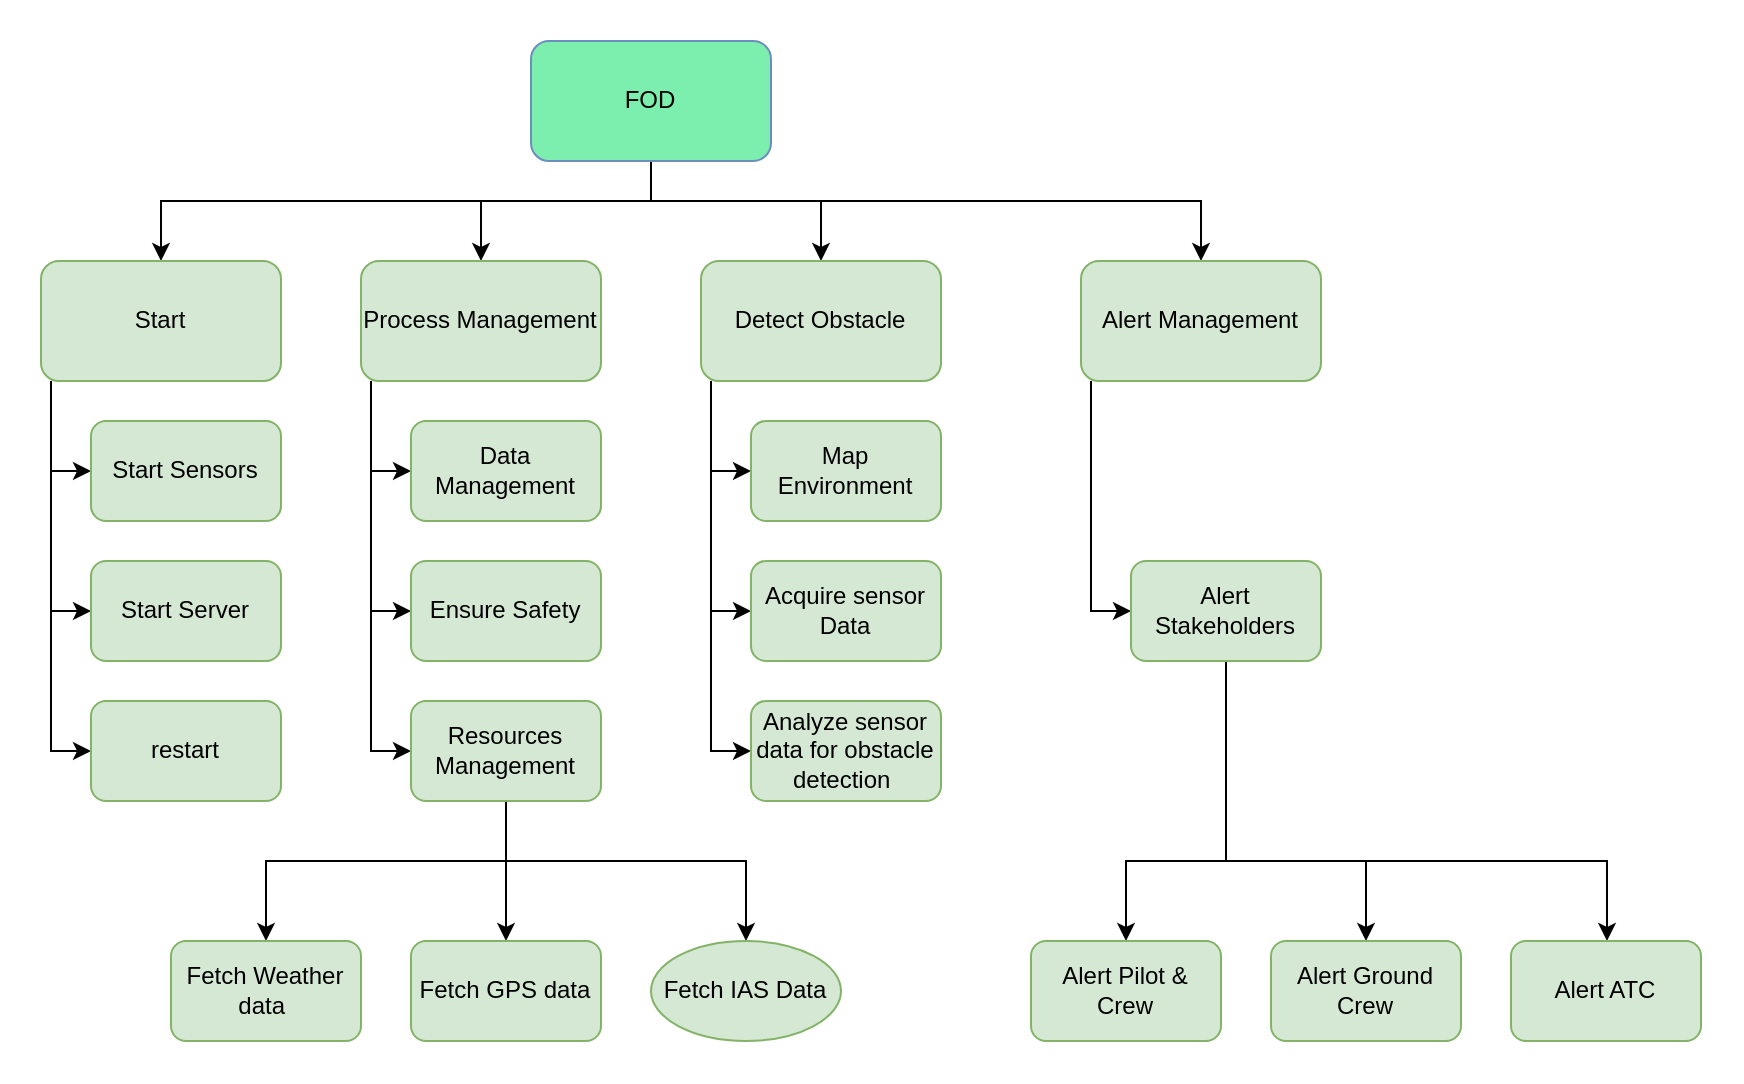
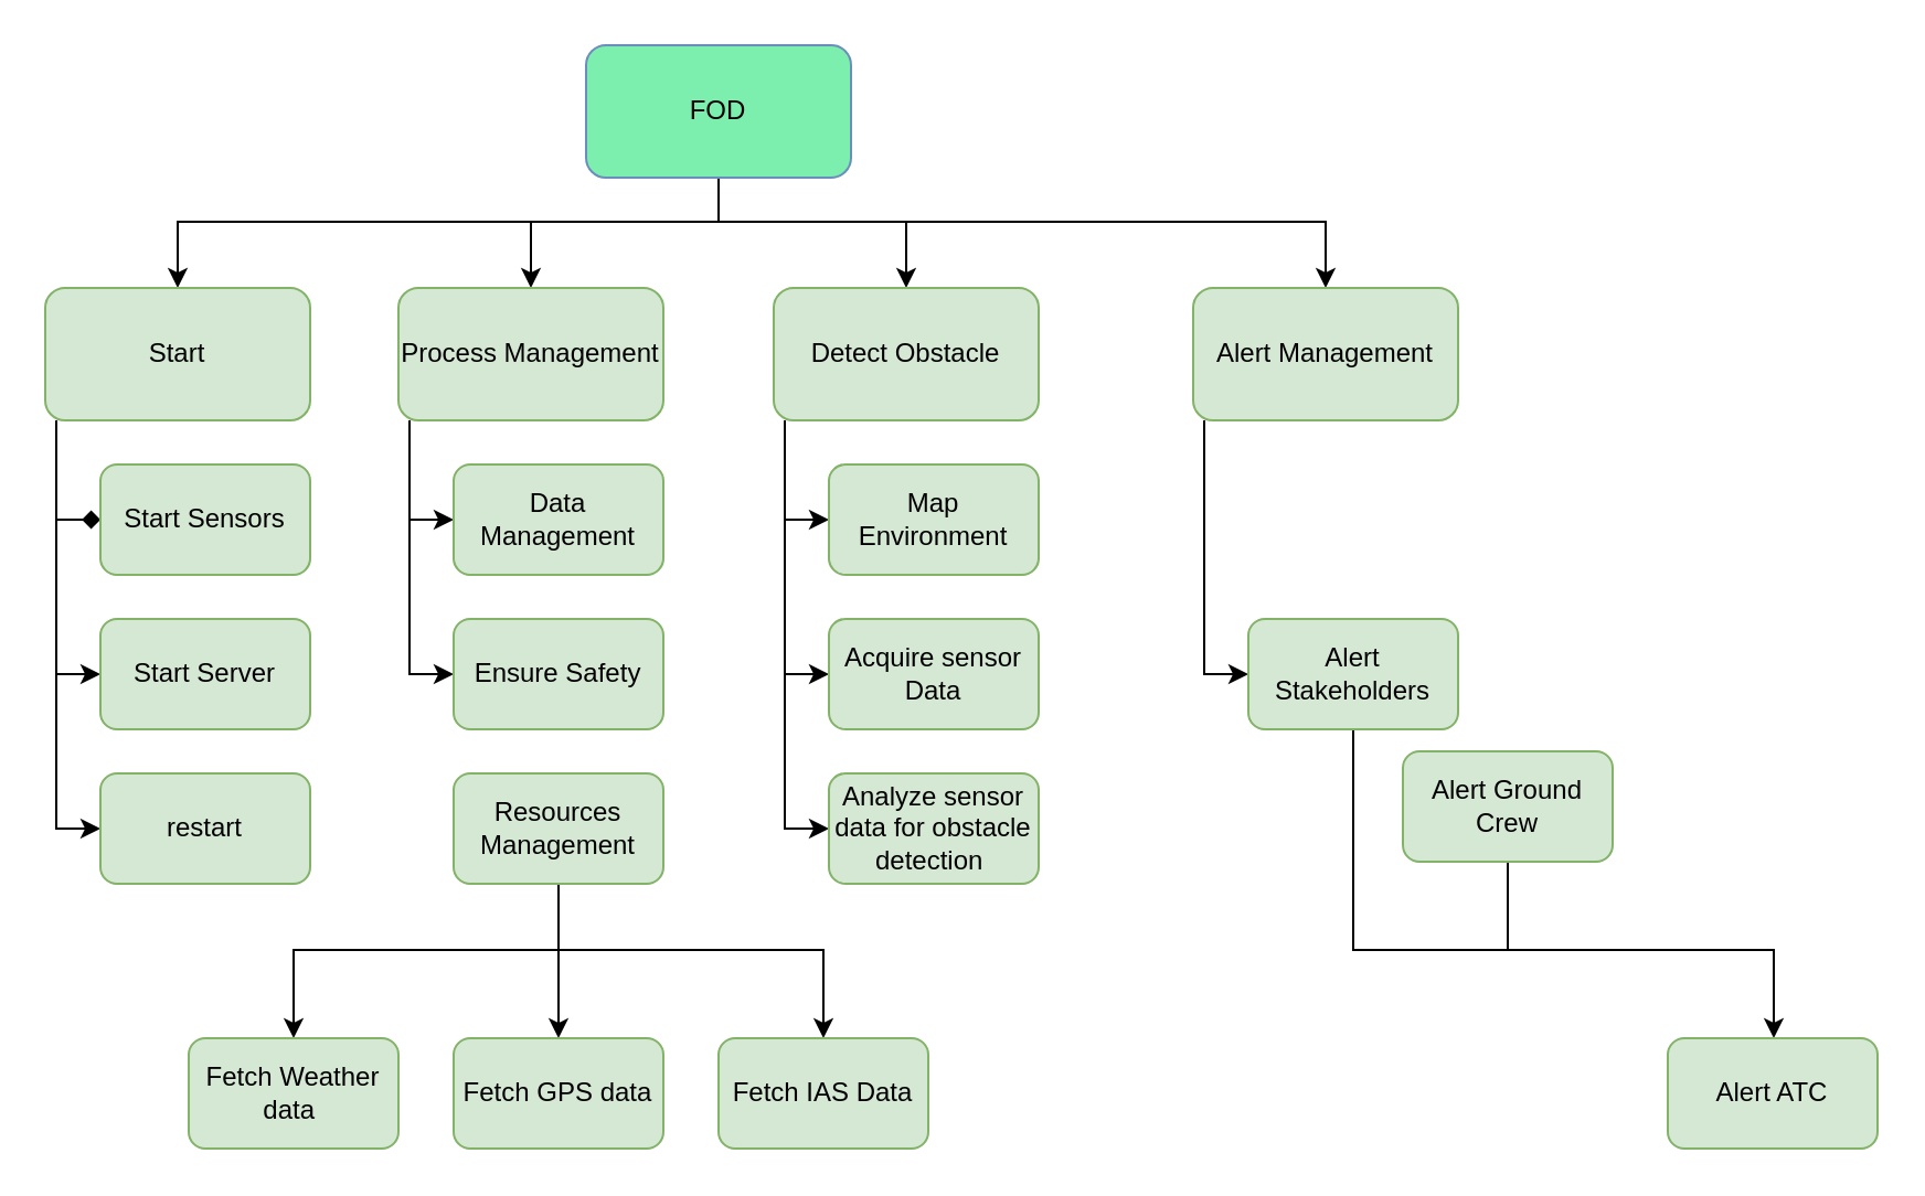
- <mxCell id="11" style="edgeStyle=orthogonalEdgeStyle;rounded=0;orthogonalLoop=1;jettySize=auto;html=1;entryX=0;entryY=0.5;entryDx=0;entryDy=0;" edge="1" parent="1" source="14" target="22"><mxGeometry relative="1" as="geometry"><Array as="points"><mxPoint x="25" y="235" /></Array></mxGeometry></mxCell>
+ <mxCell id="11" style="edgeStyle=orthogonalEdgeStyle;rounded=0;orthogonalLoop=1;jettySize=auto;html=1;entryX=0;entryY=0.5;entryDx=0;entryDy=0;endArrow=diamond;" edge="1" parent="1" source="14" target="22"><mxGeometry relative="1" as="geometry"><Array as="points"><mxPoint x="25" y="235" /></Array></mxGeometry></mxCell>
- <mxCell id="17" style="edgeStyle=orthogonalEdgeStyle;rounded=0;orthogonalLoop=1;jettySize=auto;html=1;entryX=0;entryY=0.5;entryDx=0;entryDy=0;" edge="1" parent="1" source="18" target="29"><mxGeometry relative="1" as="geometry"><Array as="points"><mxPoint x="185" y="375" /></Array></mxGeometry></mxCell>
- <mxCell id="34" style="edgeStyle=orthogonalEdgeStyle;rounded=0;orthogonalLoop=1;jettySize=auto;html=1;entryX=0.5;entryY=0;entryDx=0;entryDy=0;" edge="1" parent="1" source="36" target="42"><mxGeometry relative="1" as="geometry"><Array as="points"><mxPoint x="613" y="430" /><mxPoint x="563" y="430" /></Array></mxGeometry></mxCell>
- <mxCell id="38" value="&lt;div&gt;Fetch IAS Data&lt;/div&gt;" style="ellipse;whiteSpace=wrap;html=1;fillColor=#d5e8d4;strokeColor=#82b366;" vertex="1" parent="1"><mxGeometry x="325" y="470" width="95" height="50" as="geometry" /></mxCell>
+ <mxCell id="38" value="&lt;div&gt;Fetch IAS Data&lt;/div&gt;" style="rounded=1;whiteSpace=wrap;html=1;fillColor=#d5e8d4;strokeColor=#82b366;" vertex="1" parent="1"><mxGeometry x="325" y="470" width="95" height="50" as="geometry" /></mxCell>
- <mxCell id="42" value="&lt;div&gt;Alert Pilot &amp;amp; Crew&lt;/div&gt;" style="rounded=1;whiteSpace=wrap;html=1;fillColor=#d5e8d4;strokeColor=#82b366;" vertex="1" parent="1"><mxGeometry x="515" y="470" width="95" height="50" as="geometry" /></mxCell>
- <mxCell id="40" value="&lt;div&gt;Alert Ground Crew&lt;br&gt;&lt;/div&gt;" style="rounded=1;whiteSpace=wrap;html=1;fillColor=#d5e8d4;strokeColor=#82b366;" vertex="1" parent="1"><mxGeometry x="635" y="470" width="95" height="50" as="geometry" /></mxCell>
+ <mxCell id="40" value="&lt;div&gt;Alert Ground Crew&lt;br&gt;&lt;/div&gt;" style="rounded=1;whiteSpace=wrap;html=1;fillColor=#d5e8d4;strokeColor=#82b366;" vertex="1" parent="1"><mxGeometry x="635" y="340" width="95" height="50" as="geometry" /></mxCell>
